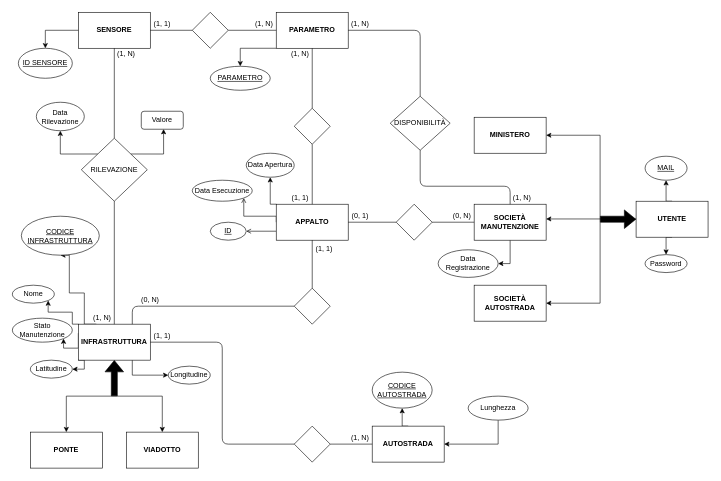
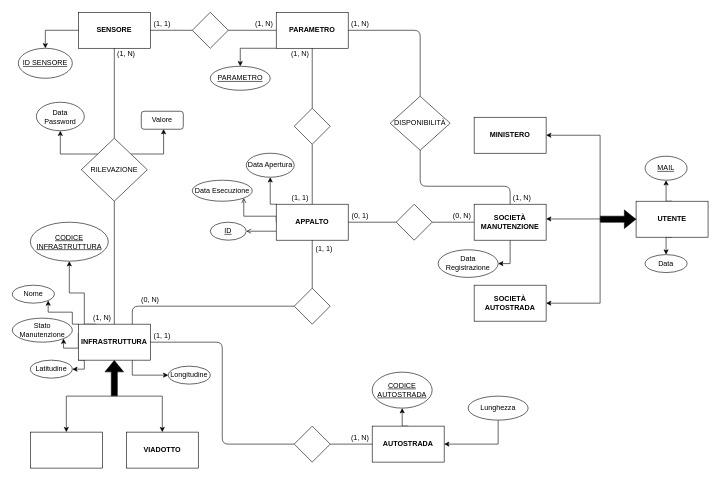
- <mxCell id="76" value="Data Rilevazione" style="ellipse;whiteSpace=wrap;html=1;align=center;" parent="1" vertex="1"><mxGeometry x="60" y="170" width="80" height="47.5" as="geometry" /></mxCell>
+ <mxCell id="76" value="Data Password" style="ellipse;whiteSpace=wrap;html=1;align=center;" parent="1" vertex="1"><mxGeometry x="60" y="170" width="80" height="47.5" as="geometry" /></mxCell>
- <mxCell id="81" value="CODICE INFRASTRUTTURA" style="ellipse;whiteSpace=wrap;html=1;align=center;fontStyle=4;" parent="1" vertex="1"><mxGeometry x="35" y="360" width="130" height="65" as="geometry" /></mxCell>
+ <mxCell id="81" value="CODICE INFRASTRUTTURA" style="ellipse;whiteSpace=wrap;html=1;align=center;fontStyle=4;" parent="1" vertex="1"><mxGeometry x="50" y="370" width="130" height="65" as="geometry" /></mxCell>
- <mxCell id="87" value="Password" style="ellipse;whiteSpace=wrap;html=1;align=center;" parent="1" vertex="1"><mxGeometry x="1075" y="424" width="70" height="30" as="geometry" /></mxCell>
+ <mxCell id="87" value="Data" style="ellipse;whiteSpace=wrap;html=1;align=center;" parent="1" vertex="1"><mxGeometry x="1075" y="424" width="70" height="30" as="geometry" /></mxCell>
- <mxCell id="14" value="&lt;b&gt;PONTE&lt;/b&gt;" style="text;html=1;strokeColor=none;fillColor=none;align=center;verticalAlign=middle;whiteSpace=wrap;rounded=0;comic=0;" parent="1" vertex="1"><mxGeometry x="80" y="735" width="60" height="30" as="geometry" /></mxCell>
